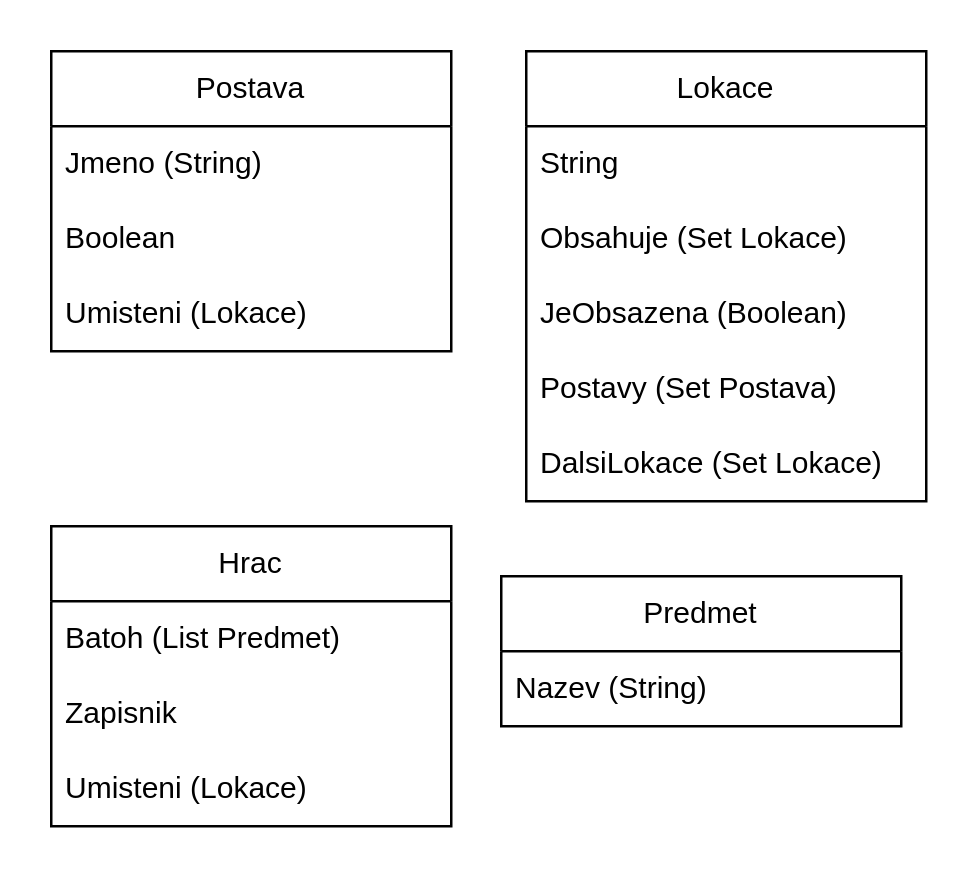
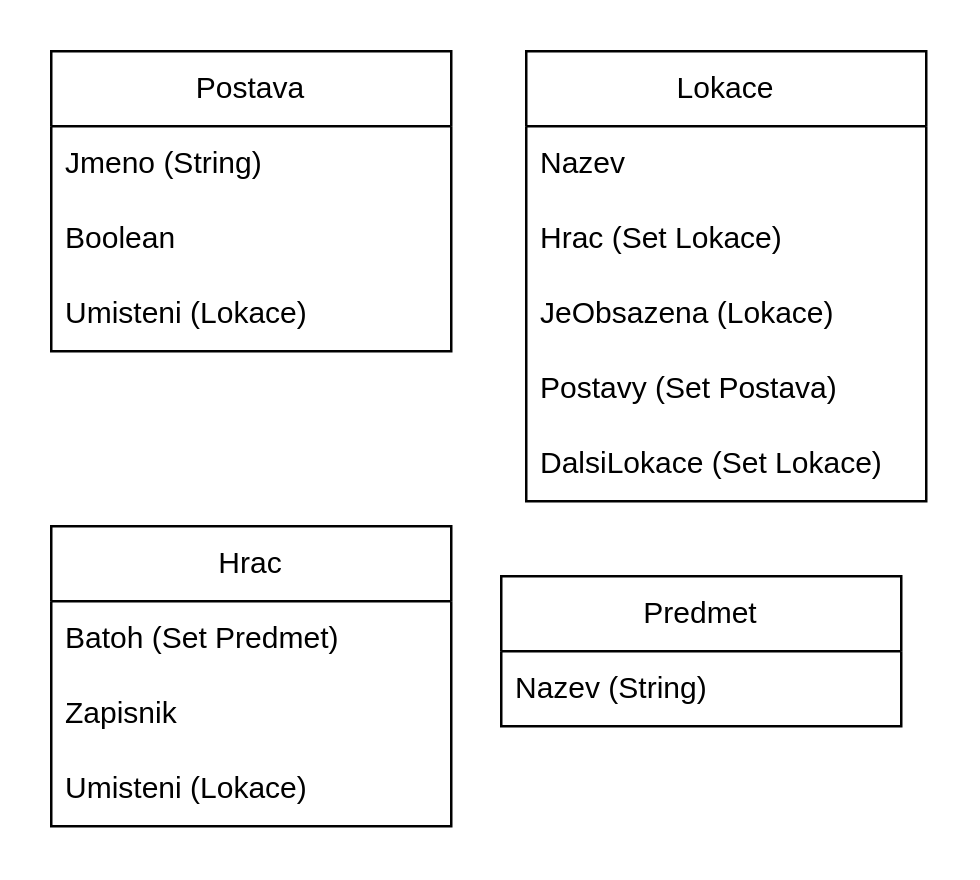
- <mxCell id="7" value="String" style="text;strokeColor=none;fillColor=none;align=left;verticalAlign=middle;spacingLeft=4;spacingRight=4;overflow=hidden;points=[[0,0.5],[1,0.5]];portConstraint=eastwest;rotatable=0;whiteSpace=wrap;html=1;" vertex="1" parent="6"><mxGeometry y="30" width="160" height="30" as="geometry" /></mxCell>
+ <mxCell id="7" value="Nazev" style="text;strokeColor=none;fillColor=none;align=left;verticalAlign=middle;spacingLeft=4;spacingRight=4;overflow=hidden;points=[[0,0.5],[1,0.5]];portConstraint=eastwest;rotatable=0;whiteSpace=wrap;html=1;" vertex="1" parent="6"><mxGeometry y="30" width="160" height="30" as="geometry" /></mxCell>
- <mxCell id="8" value="Obsahuje (Set Lokace)" style="text;strokeColor=none;fillColor=none;align=left;verticalAlign=middle;spacingLeft=4;spacingRight=4;overflow=hidden;points=[[0,0.5],[1,0.5]];portConstraint=eastwest;rotatable=0;whiteSpace=wrap;html=1;" vertex="1" parent="6"><mxGeometry y="60" width="160" height="30" as="geometry" /></mxCell>
+ <mxCell id="8" value="Hrac (Set Lokace)" style="text;strokeColor=none;fillColor=none;align=left;verticalAlign=middle;spacingLeft=4;spacingRight=4;overflow=hidden;points=[[0,0.5],[1,0.5]];portConstraint=eastwest;rotatable=0;whiteSpace=wrap;html=1;" vertex="1" parent="6"><mxGeometry y="60" width="160" height="30" as="geometry" /></mxCell>
- <mxCell id="9" value="JeObsazena (Boolean)" style="text;strokeColor=none;fillColor=none;align=left;verticalAlign=middle;spacingLeft=4;spacingRight=4;overflow=hidden;points=[[0,0.5],[1,0.5]];portConstraint=eastwest;rotatable=0;whiteSpace=wrap;html=1;resizable=1;" vertex="1" parent="6"><mxGeometry y="90" width="160" height="30" as="geometry" /></mxCell>
+ <mxCell id="9" value="JeObsazena (Lokace)" style="text;strokeColor=none;fillColor=none;align=left;verticalAlign=middle;spacingLeft=4;spacingRight=4;overflow=hidden;points=[[0,0.5],[1,0.5]];portConstraint=eastwest;rotatable=0;whiteSpace=wrap;html=1;resizable=1;" vertex="1" parent="6"><mxGeometry y="90" width="160" height="30" as="geometry" /></mxCell>
- <mxCell id="13" value="Batoh (List Predmet)" style="text;strokeColor=none;fillColor=none;align=left;verticalAlign=middle;spacingLeft=4;spacingRight=4;overflow=hidden;points=[[0,0.5],[1,0.5]];portConstraint=eastwest;rotatable=0;whiteSpace=wrap;html=1;" vertex="1" parent="12"><mxGeometry y="30" width="160" height="30" as="geometry" /></mxCell>
+ <mxCell id="13" value="Batoh (Set Predmet)" style="text;strokeColor=none;fillColor=none;align=left;verticalAlign=middle;spacingLeft=4;spacingRight=4;overflow=hidden;points=[[0,0.5],[1,0.5]];portConstraint=eastwest;rotatable=0;whiteSpace=wrap;html=1;" vertex="1" parent="12"><mxGeometry y="30" width="160" height="30" as="geometry" /></mxCell>
